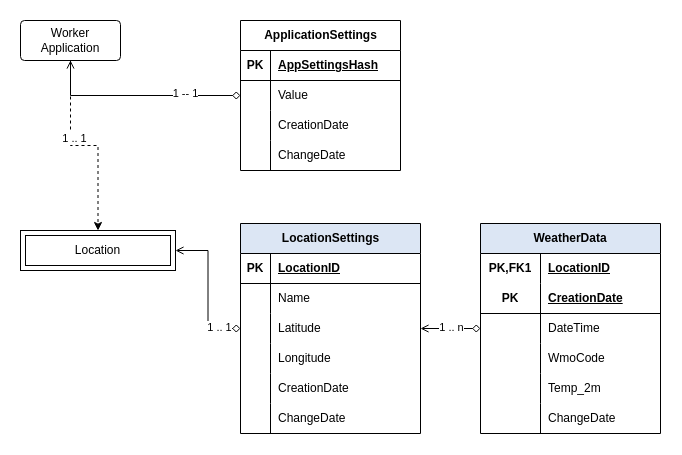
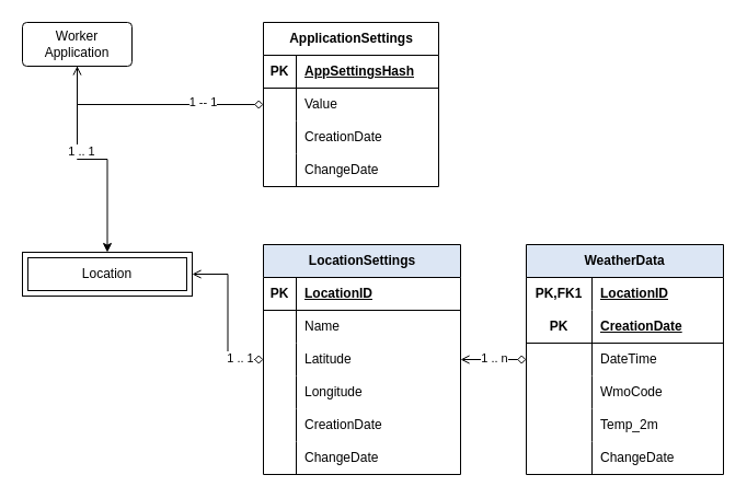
- <mxCell id="2" value="" style="edgeStyle=orthogonalEdgeStyle;rounded=0;orthogonalLoop=1;jettySize=auto;html=1;dashed=1;" edge="1" parent="1" source="4" target="20"><mxGeometry relative="1" as="geometry" /></mxCell>
+ <mxCell id="2" value="" style="edgeStyle=orthogonalEdgeStyle;rounded=0;orthogonalLoop=1;jettySize=auto;html=1;" edge="1" parent="1" source="4" target="20"><mxGeometry relative="1" as="geometry" /></mxCell>
